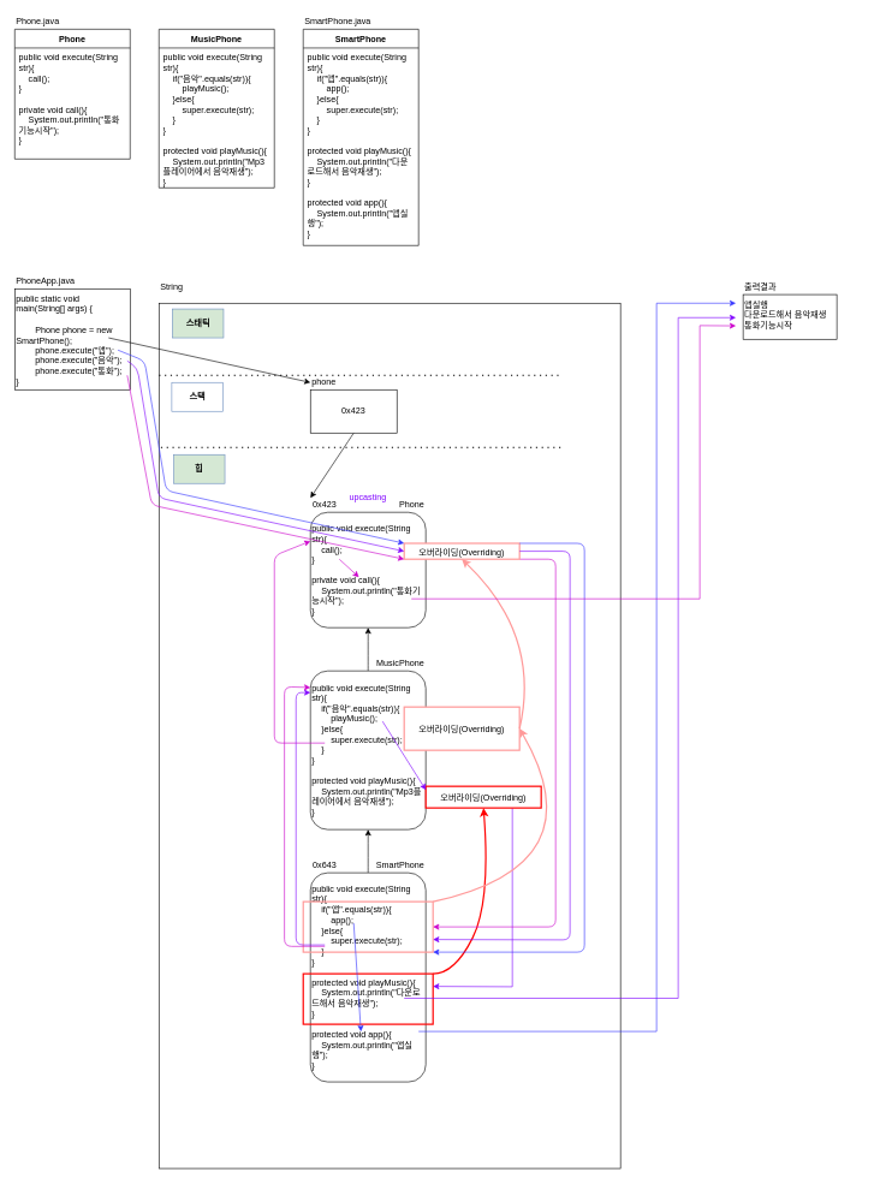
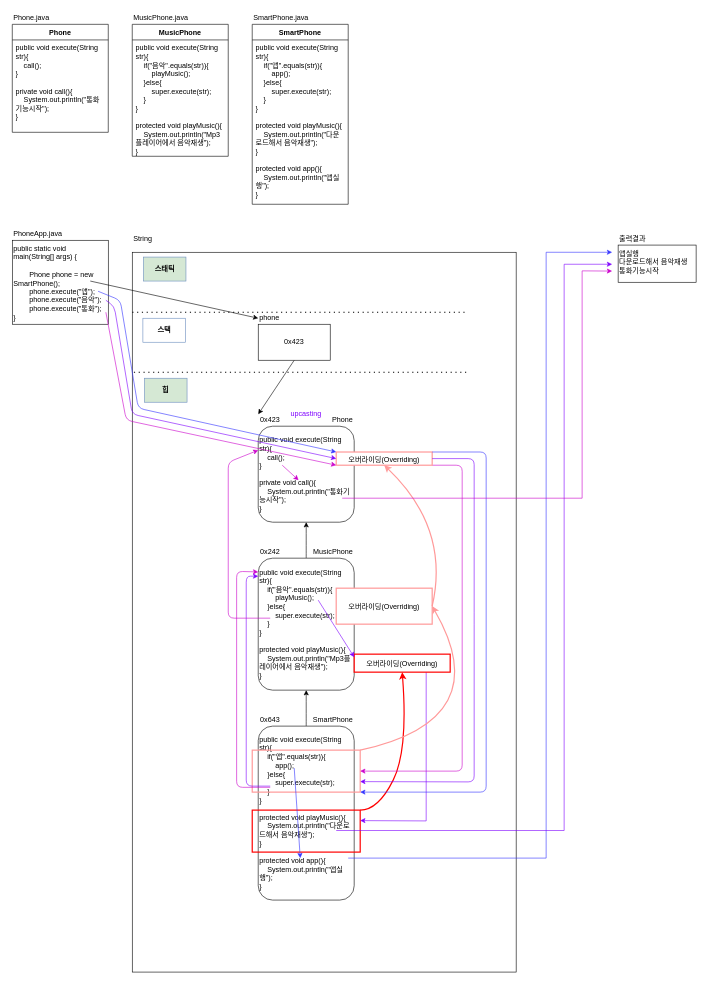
+ <mxCell id="8" value="MusicPhone.java" style="text;html=1;strokeColor=none;fillColor=none;align=left;verticalAlign=middle;whiteSpace=wrap;rounded=0;" vertex="1" parent="1"><mxGeometry x="220" y="20" width="160" height="20" as="geometry" /></mxCell>
+ <mxCell id="29" value="0x242" style="text;html=1;strokeColor=none;fillColor=none;align=center;verticalAlign=middle;whiteSpace=wrap;rounded=0;" vertex="1" parent="1"><mxGeometry x="430" y="910" width="40" height="20" as="geometry" /></mxCell>
